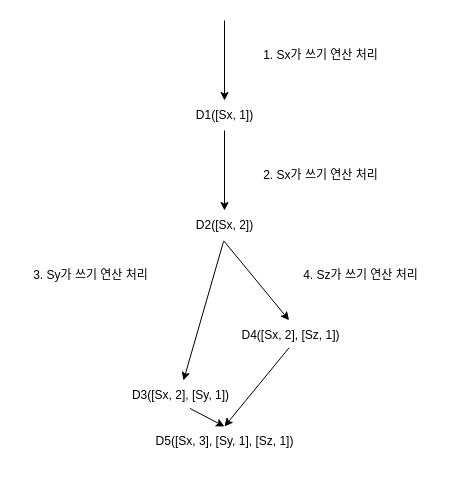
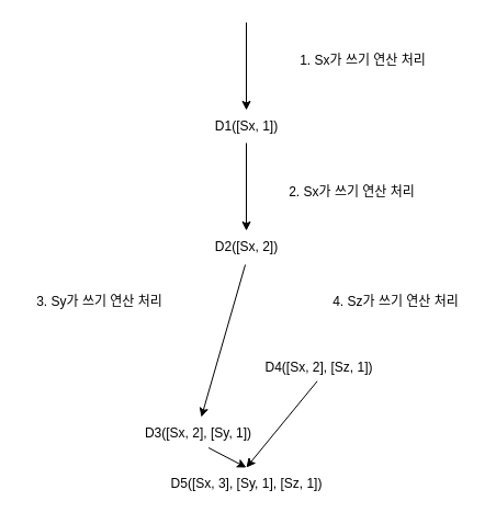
- <mxCell id="13" value="1. Sx가 쓰기 연산 처리" style="text;html=1;align=center;verticalAlign=middle;resizable=0;points=[];autosize=1;strokeColor=none;fillColor=none;" vertex="1" parent="1"><mxGeometry x="250" y="40" width="140" height="30" as="geometry" /></mxCell>
+ <mxCell id="13" value="1. Sx가 쓰기 연산 처리" style="text;html=1;align=center;verticalAlign=middle;resizable=0;points=[];autosize=1;strokeColor=none;fillColor=none;" vertex="1" parent="1"><mxGeometry x="260" y="40" width="140" height="30" as="geometry" /></mxCell>
- <mxCell id="9" value="" style="endArrow=classic;html=1;rounded=0;exitX=0.49;exitY=1.009;exitDx=0;exitDy=0;exitPerimeter=0;entryX=0.488;entryY=-0.009;entryDx=0;entryDy=0;entryPerimeter=0;" edge="1" parent="1" source="5" target="7"><mxGeometry width="50" height="50" relative="1" as="geometry"><mxPoint x="200" y="380" as="sourcePoint" /><mxPoint x="250" y="330" as="targetPoint" /></mxGeometry></mxCell>
